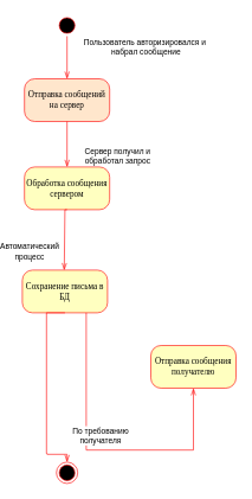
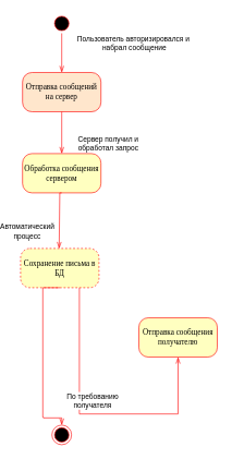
- <mxCell id="6" value="Сохранение письма в БД" style="rounded=1;whiteSpace=wrap;html=1;arcSize=24;fillColor=#ffffc0;strokeColor=#ff0000;shadow=0;comic=0;labelBackgroundColor=none;fontFamily=Verdana;fontSize=12;fontColor=#000000;align=center;" parent="1" vertex="1"><mxGeometry x="20" y="379" width="120" height="60" as="geometry" /></mxCell>
+ <mxCell id="6" value="Сохранение письма в БД" style="rounded=1;whiteSpace=wrap;html=1;arcSize=24;fillColor=#ffffc0;strokeColor=#ff0000;shadow=0;comic=0;labelBackgroundColor=none;fontFamily=Verdana;fontSize=12;fontColor=#000000;align=center;dashed=1;" parent="1" vertex="1"><mxGeometry x="20" y="379" width="120" height="60" as="geometry" /></mxCell>
